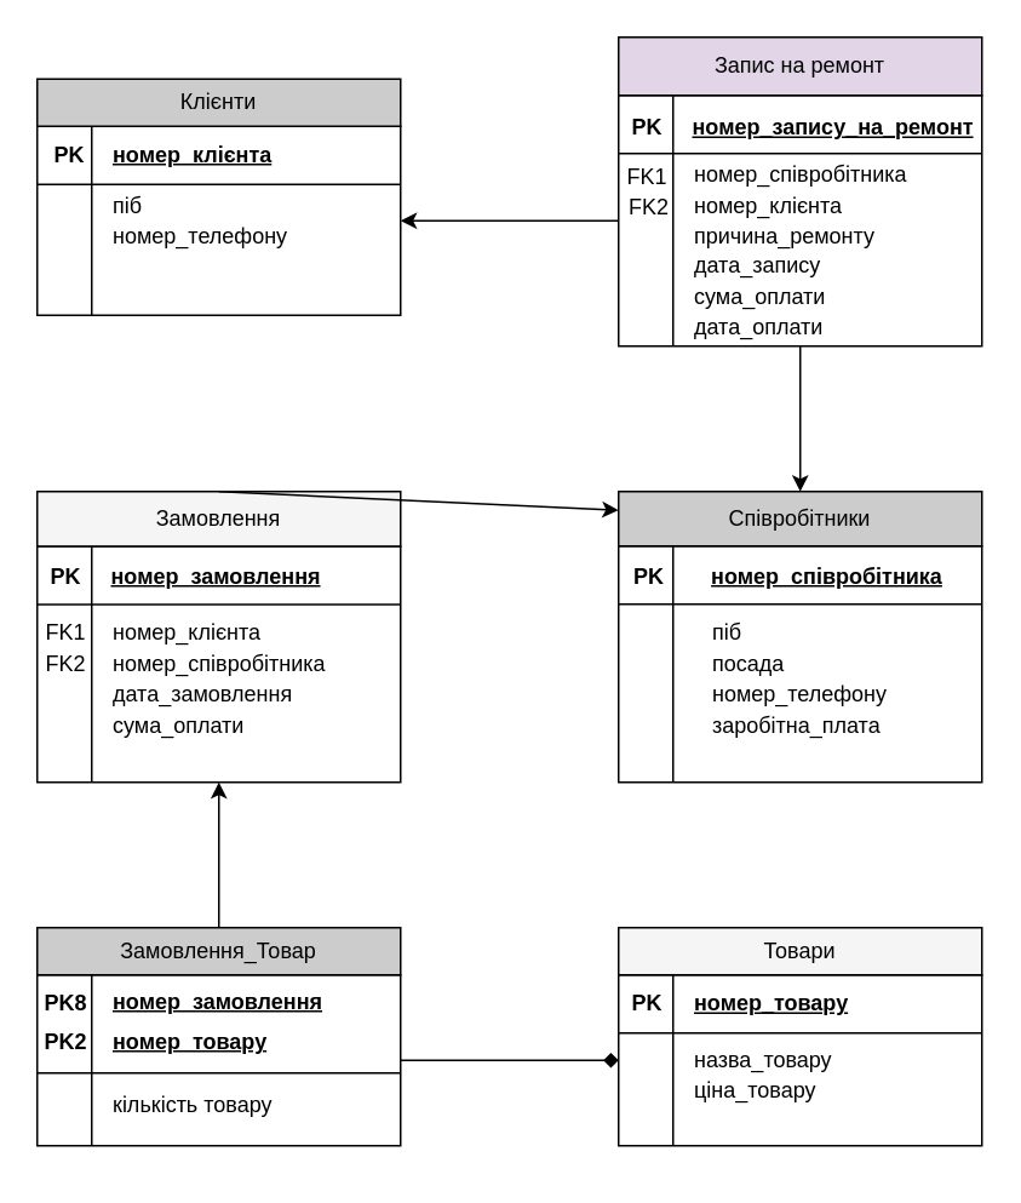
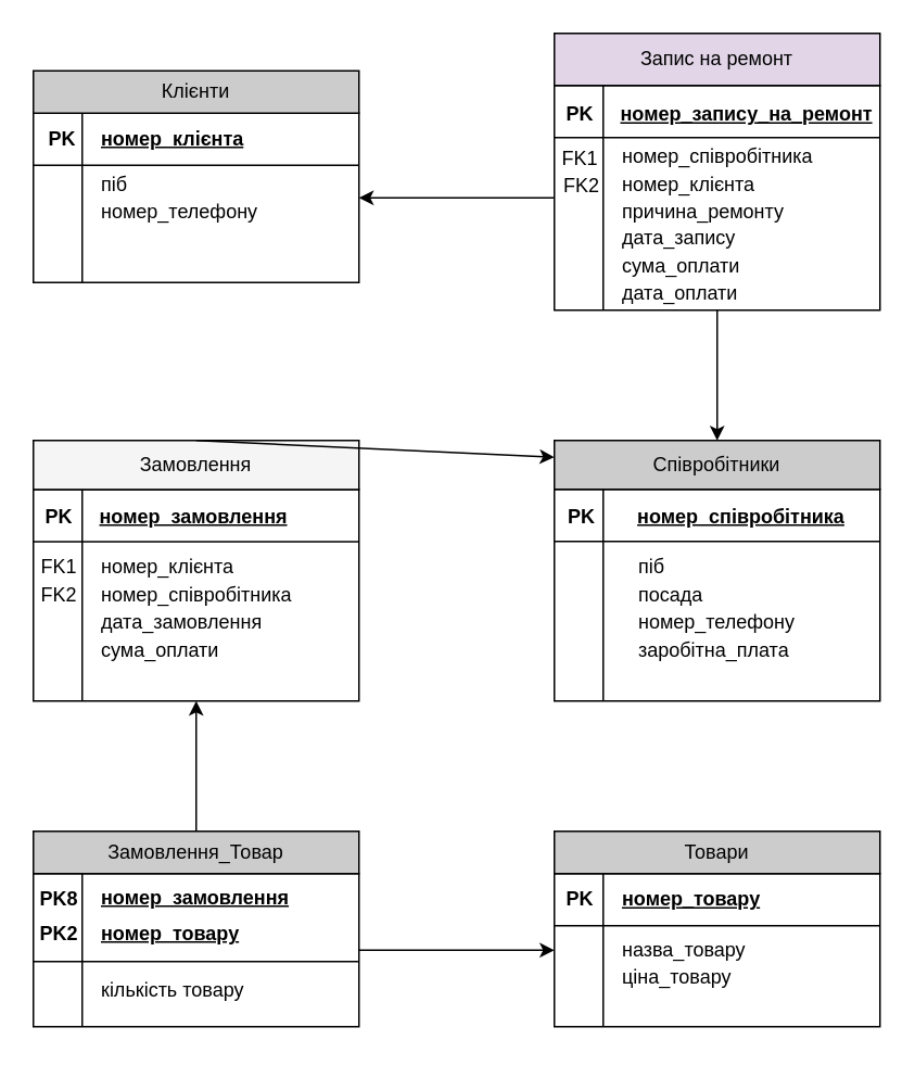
- <mxCell id="22" value="Товари" style="rounded=0;whiteSpace=wrap;html=1;fillColor=#f5f5f5;" parent="20" vertex="1"><mxGeometry width="200" height="26" as="geometry" /></mxCell>
+ <mxCell id="22" value="Товари" style="rounded=0;whiteSpace=wrap;html=1;fillColor=#CCCCCC;" parent="20" vertex="1"><mxGeometry width="200" height="26" as="geometry" /></mxCell>
- <mxCell id="41" value="" style="endArrow=diamond;html=1;rounded=0;exitX=1;exitY=0.5;exitDx=0;exitDy=0;entryX=0;entryY=0.5;entryDx=0;entryDy=0;" edge="1" parent="1" source="34" target="21"><mxGeometry width="50" height="50" relative="1" as="geometry"><mxPoint x="130" y="280" as="sourcePoint" /><mxPoint x="130" y="183" as="targetPoint" /></mxGeometry></mxCell>
+ <mxCell id="41" value="" style="endArrow=classic;html=1;rounded=0;exitX=1;exitY=0.5;exitDx=0;exitDy=0;entryX=0;entryY=0.5;entryDx=0;entryDy=0;" edge="1" parent="1" source="34" target="21"><mxGeometry width="50" height="50" relative="1" as="geometry"><mxPoint x="130" y="280" as="sourcePoint" /><mxPoint x="130" y="183" as="targetPoint" /></mxGeometry></mxCell>
